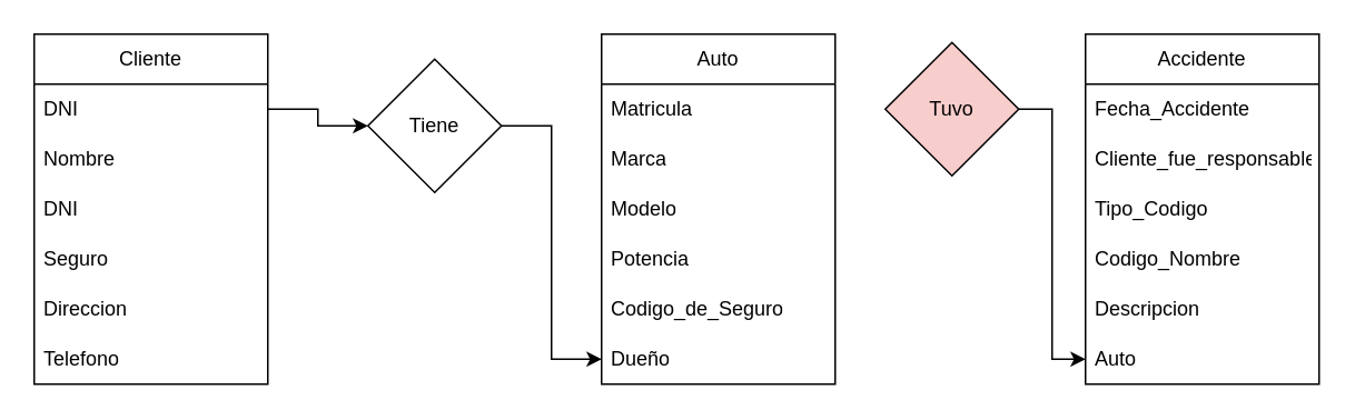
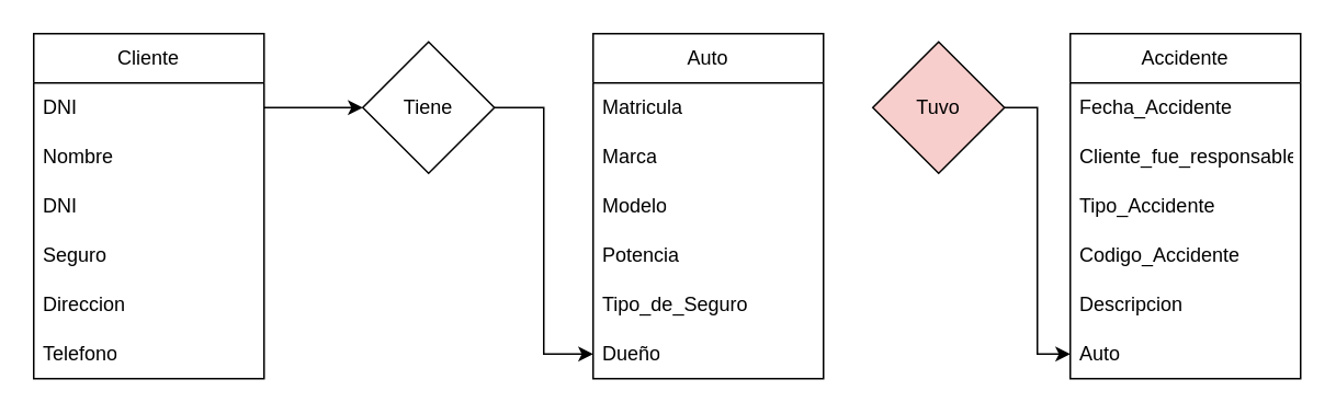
- <mxCell id="24" value="Tiene" style="rhombus;whiteSpace=wrap;html=1;" vertex="1" parent="1"><mxGeometry x="220" y="35" width="80" height="80" as="geometry" /></mxCell>
+ <mxCell id="24" value="Tiene" style="rhombus;whiteSpace=wrap;html=1;" vertex="1" parent="1"><mxGeometry x="220" y="25" width="80" height="80" as="geometry" /></mxCell>
- <mxCell id="19" value="Tipo_Codigo" style="text;strokeColor=none;fillColor=none;align=left;verticalAlign=middle;spacingLeft=4;spacingRight=4;overflow=hidden;points=[[0,0.5],[1,0.5]];portConstraint=eastwest;rotatable=0;whiteSpace=wrap;html=1;" vertex="1" parent="16"><mxGeometry y="90" width="140" height="30" as="geometry" /></mxCell>
+ <mxCell id="19" value="Tipo_Accidente" style="text;strokeColor=none;fillColor=none;align=left;verticalAlign=middle;spacingLeft=4;spacingRight=4;overflow=hidden;points=[[0,0.5],[1,0.5]];portConstraint=eastwest;rotatable=0;whiteSpace=wrap;html=1;" vertex="1" parent="16"><mxGeometry y="90" width="140" height="30" as="geometry" /></mxCell>
- <mxCell id="20" value="Codigo_Nombre" style="text;strokeColor=none;fillColor=none;align=left;verticalAlign=middle;spacingLeft=4;spacingRight=4;overflow=hidden;points=[[0,0.5],[1,0.5]];portConstraint=eastwest;rotatable=0;whiteSpace=wrap;html=1;" vertex="1" parent="16"><mxGeometry y="120" width="140" height="30" as="geometry" /></mxCell>
+ <mxCell id="20" value="Codigo_Accidente" style="text;strokeColor=none;fillColor=none;align=left;verticalAlign=middle;spacingLeft=4;spacingRight=4;overflow=hidden;points=[[0,0.5],[1,0.5]];portConstraint=eastwest;rotatable=0;whiteSpace=wrap;html=1;" vertex="1" parent="16"><mxGeometry y="120" width="140" height="30" as="geometry" /></mxCell>
- <mxCell id="14" value="Codigo_de_Seguro" style="text;strokeColor=none;fillColor=none;align=left;verticalAlign=middle;spacingLeft=4;spacingRight=4;overflow=hidden;points=[[0,0.5],[1,0.5]];portConstraint=eastwest;rotatable=0;whiteSpace=wrap;html=1;" vertex="1" parent="9"><mxGeometry y="150" width="140" height="30" as="geometry" /></mxCell>
+ <mxCell id="14" value="Tipo_de_Seguro" style="text;strokeColor=none;fillColor=none;align=left;verticalAlign=middle;spacingLeft=4;spacingRight=4;overflow=hidden;points=[[0,0.5],[1,0.5]];portConstraint=eastwest;rotatable=0;whiteSpace=wrap;html=1;" vertex="1" parent="9"><mxGeometry y="150" width="140" height="30" as="geometry" /></mxCell>
